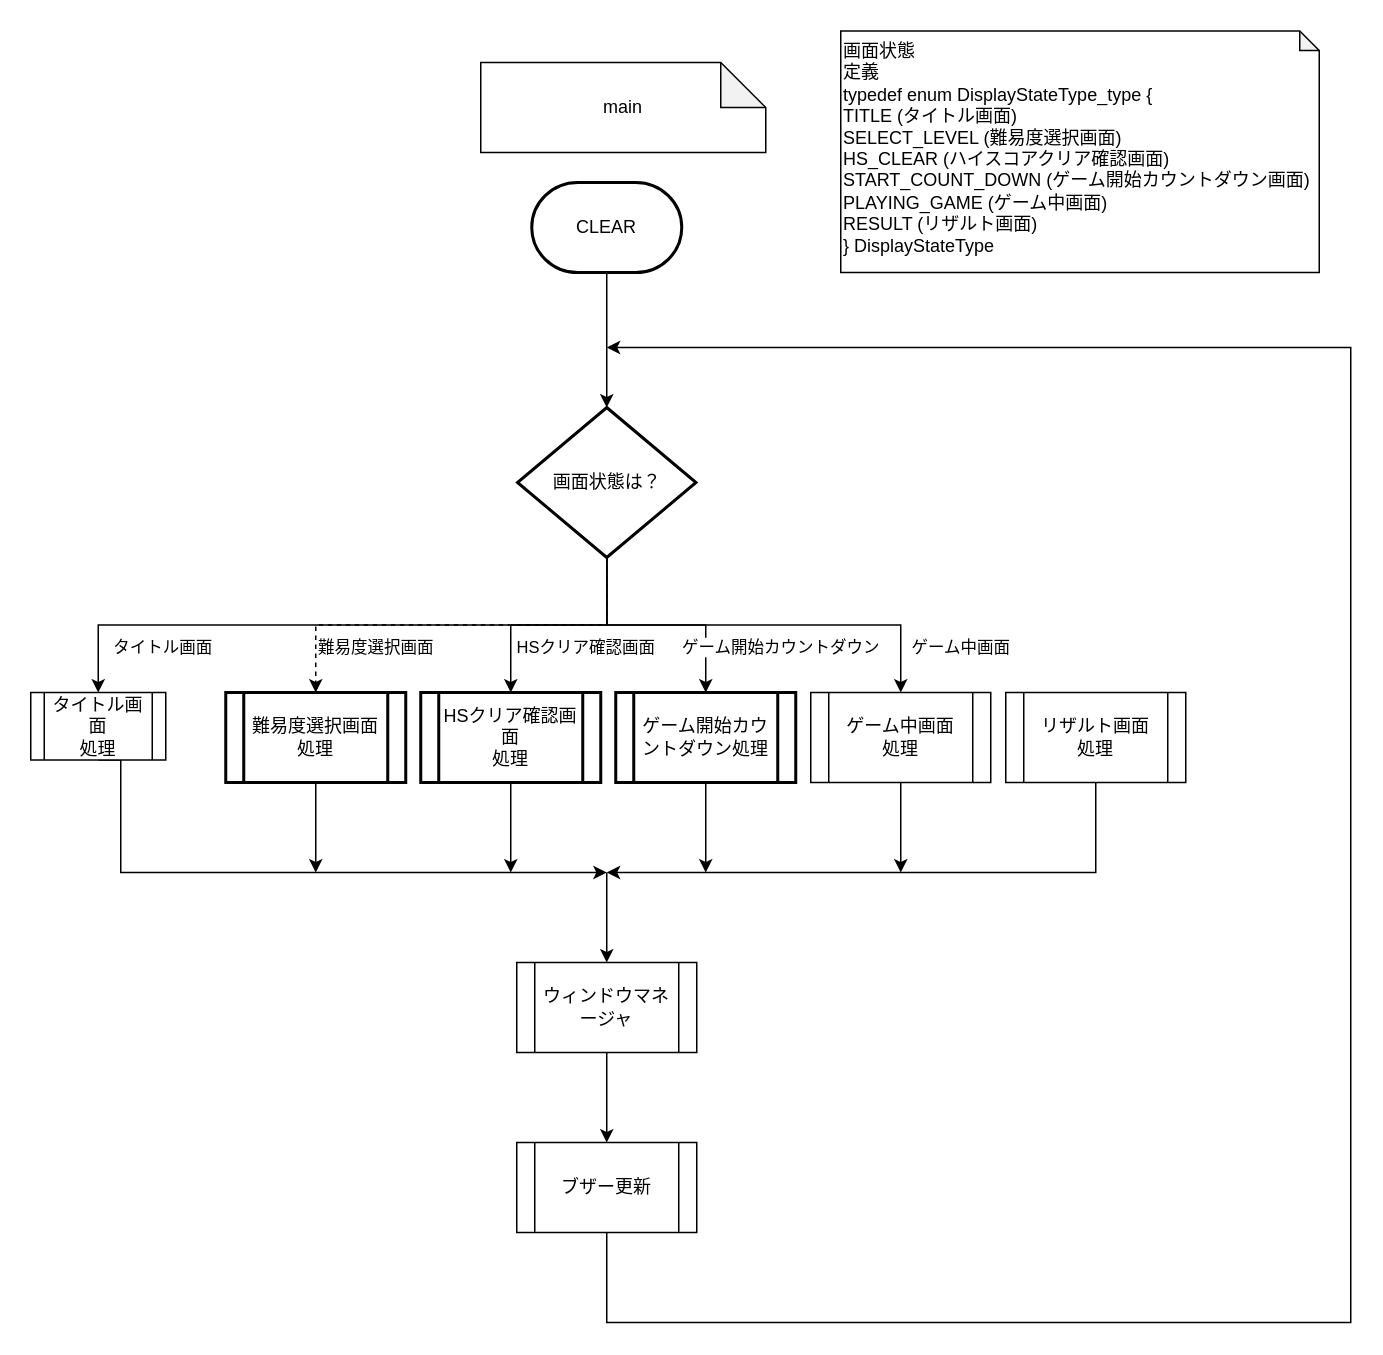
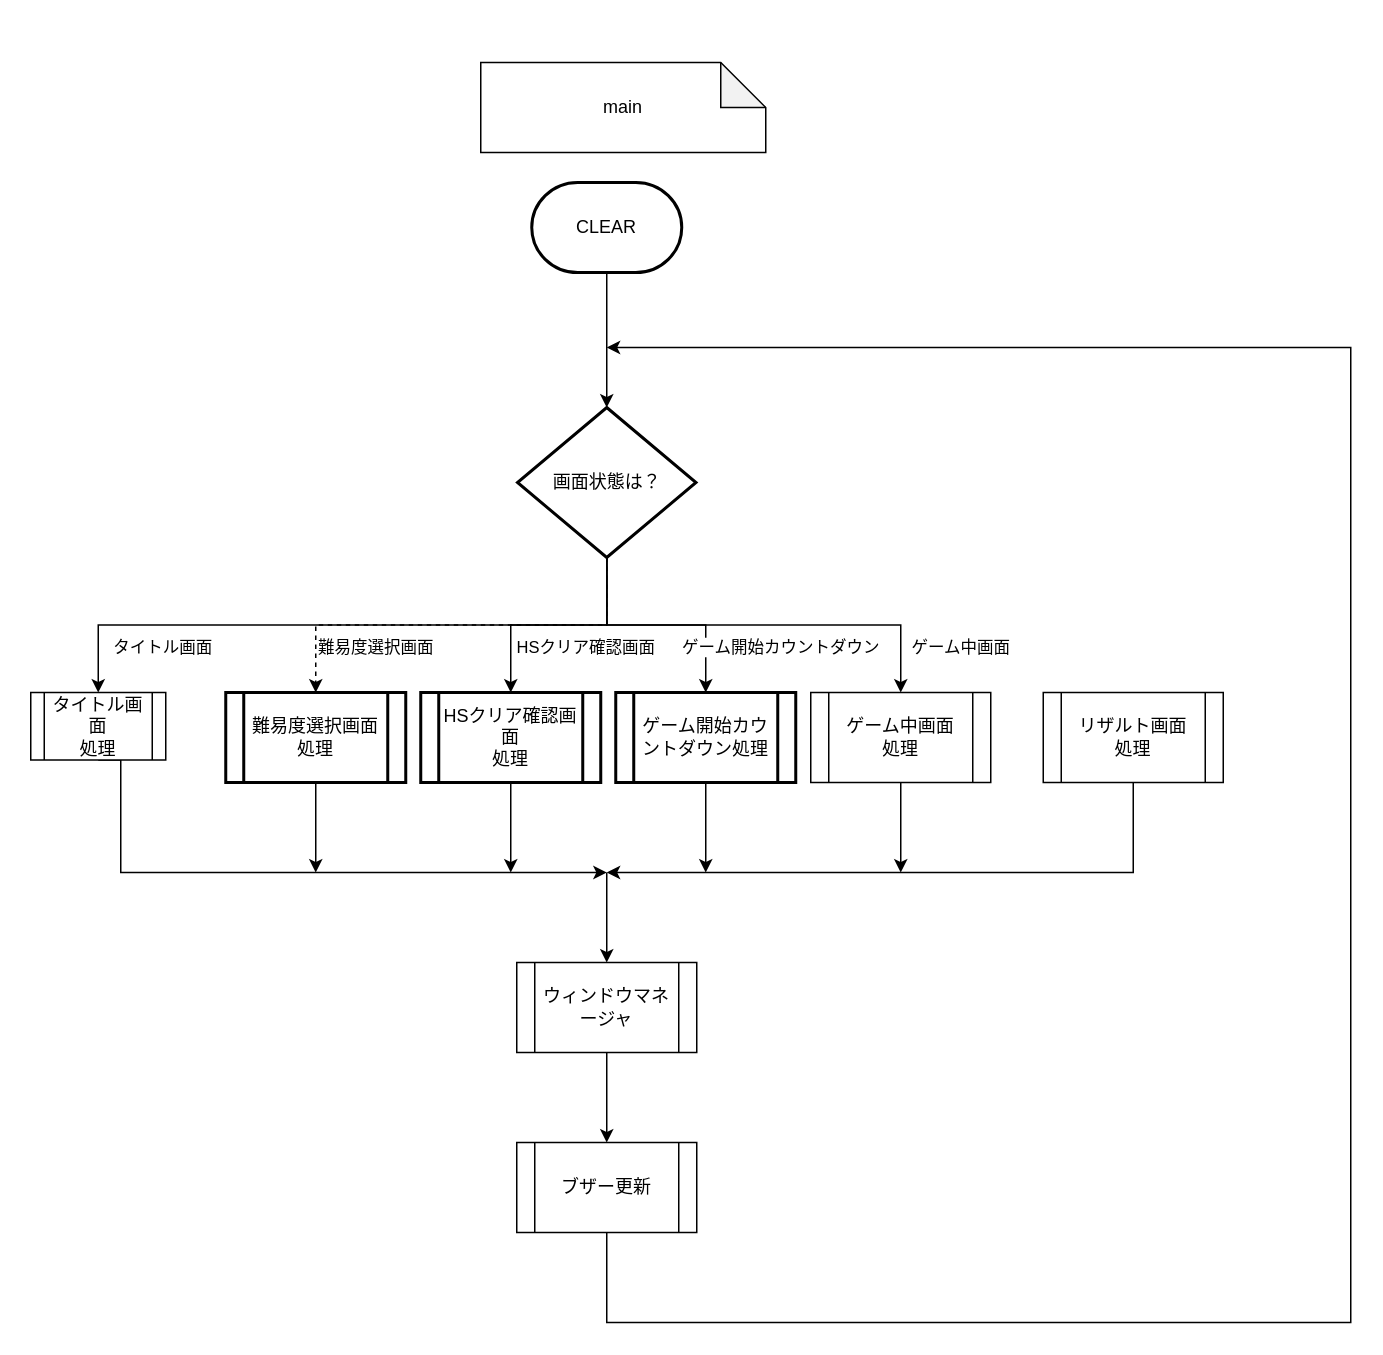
- <mxCell id="28" value="画面状態&lt;br&gt;定義&lt;br&gt;typedef enum DisplayStateType_type {&amp;nbsp;&lt;br&gt;TITLE (タイトル画面)&lt;br&gt;SELECT_LEVEL (難易度選択画面)&lt;br&gt;HS_CLEAR (ハイスコアクリア確認画面)&lt;br&gt;START_COUNT_DOWN (ゲーム開始カウントダウン画面)&lt;br&gt;PLAYING_GAME (ゲーム中画面)&lt;br&gt;RESULT (リザルト画面)&lt;br&gt;} DisplayStateType" style="shape=note;html=1;backgroundOutline=1;darkOpacity=0.05;size=13;align=left;verticalAlign=top;" parent="1" vertex="1"><mxGeometry x="560" y="20" width="319" height="161" as="geometry" /></mxCell>
- <mxCell id="15" value="リザルト画面&lt;br&gt;処理" style="shape=process;whiteSpace=wrap;html=1;backgroundOutline=1;" parent="1" vertex="1"><mxGeometry x="670" y="461" width="120" height="60" as="geometry" /></mxCell>
+ <mxCell id="15" value="リザルト画面&lt;br&gt;処理" style="shape=process;whiteSpace=wrap;html=1;backgroundOutline=1;" parent="1" vertex="1"><mxGeometry x="695" y="461" width="120" height="60" as="geometry" /></mxCell>
